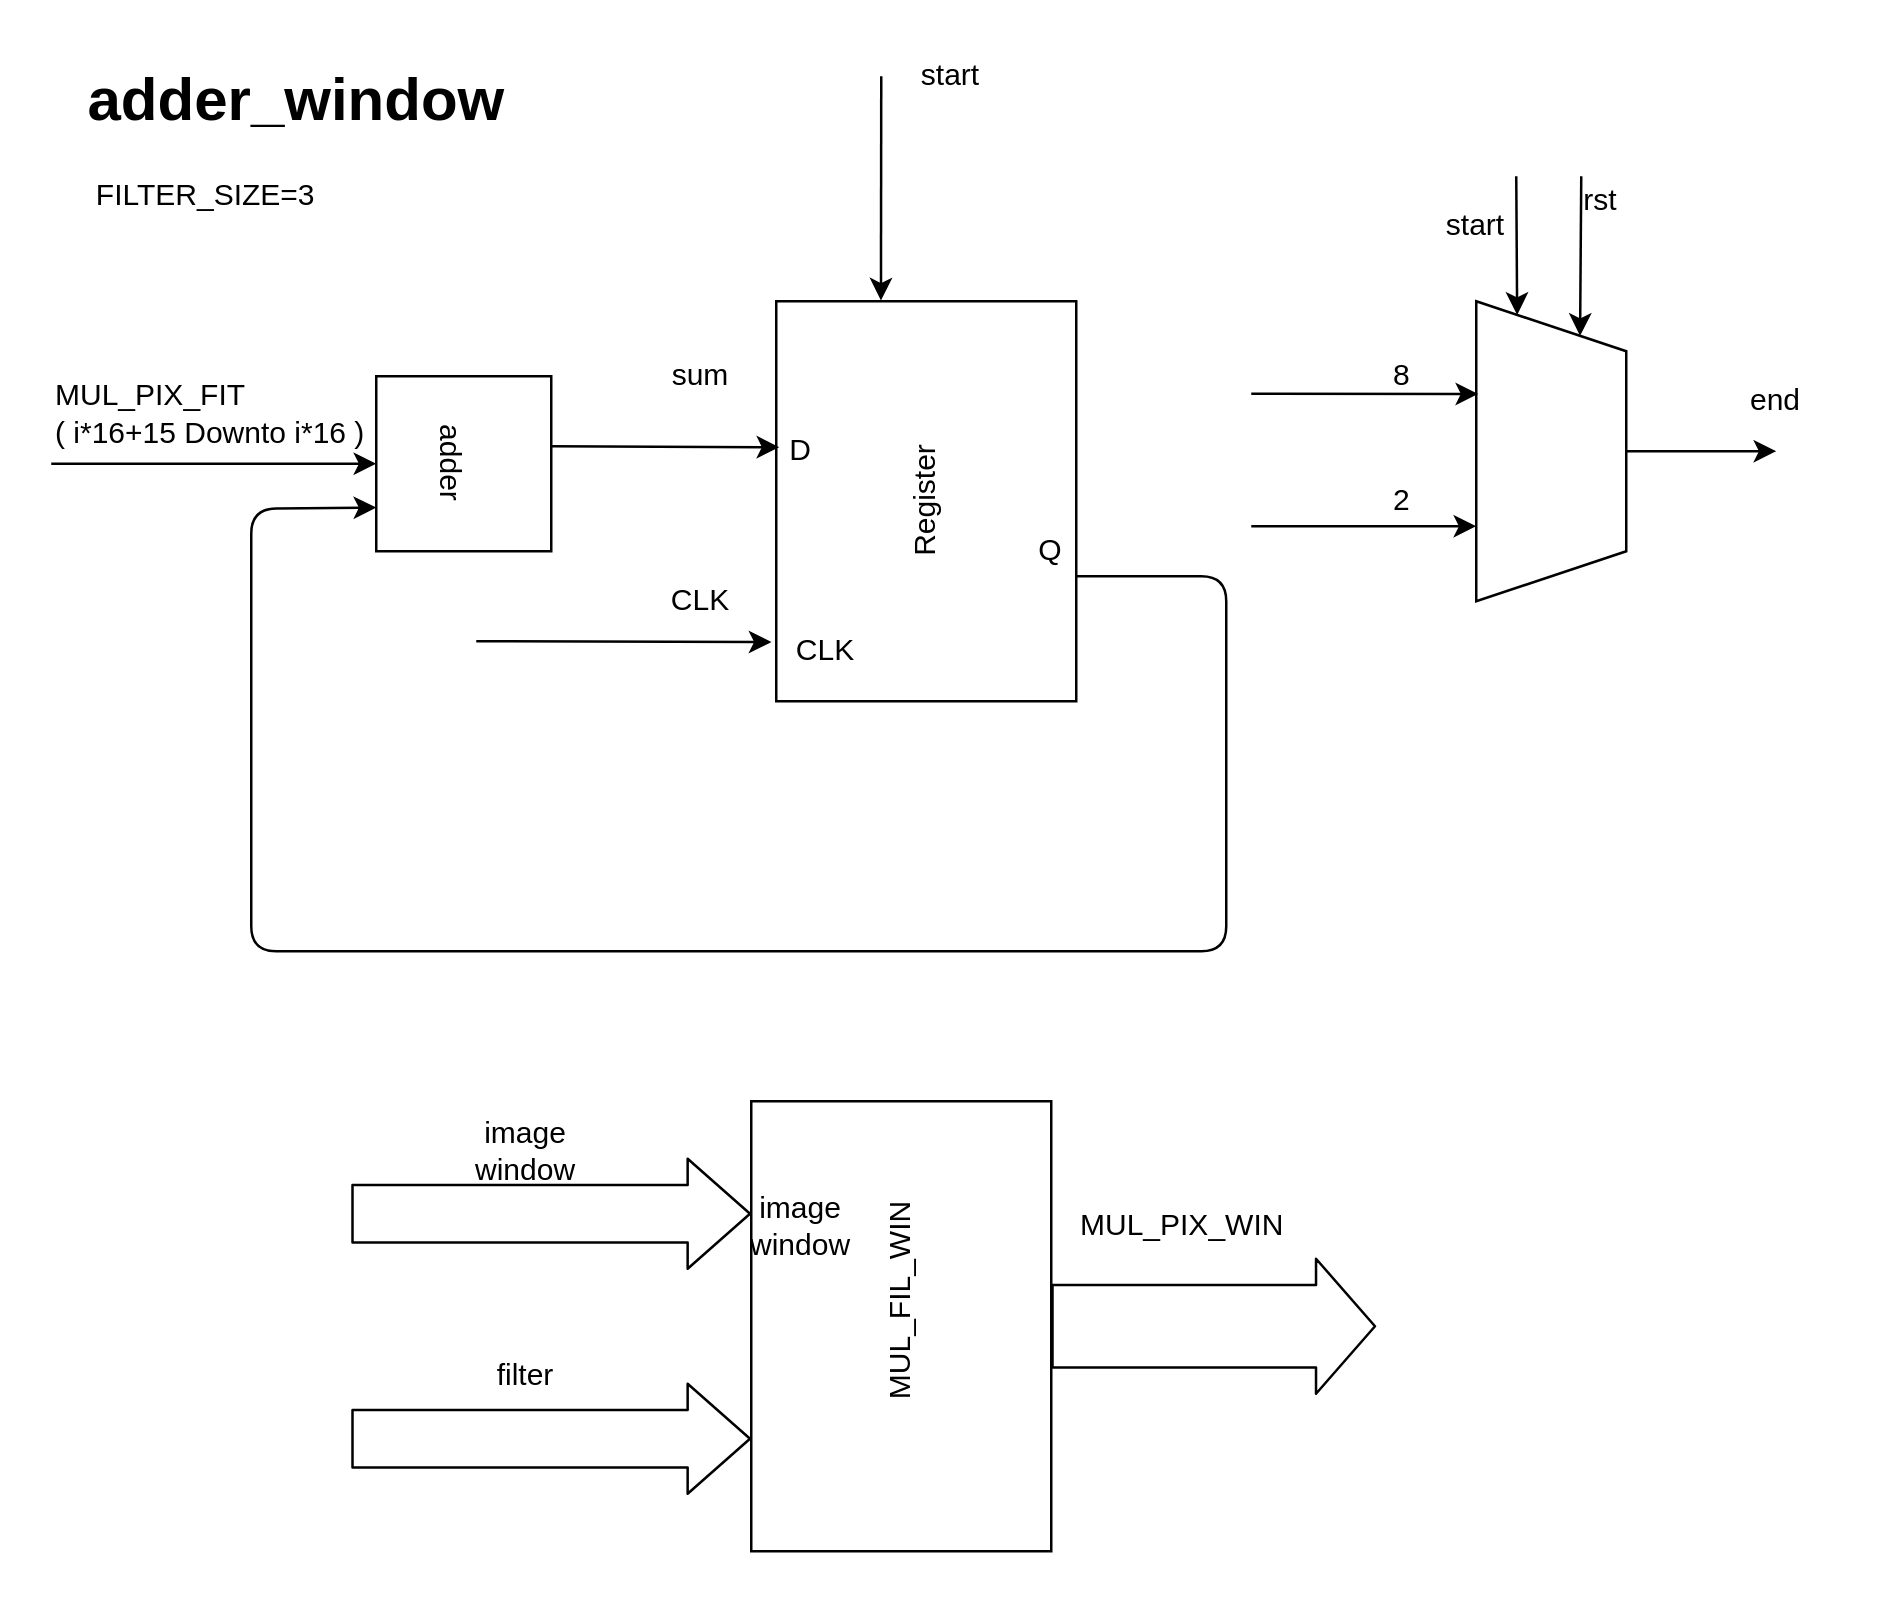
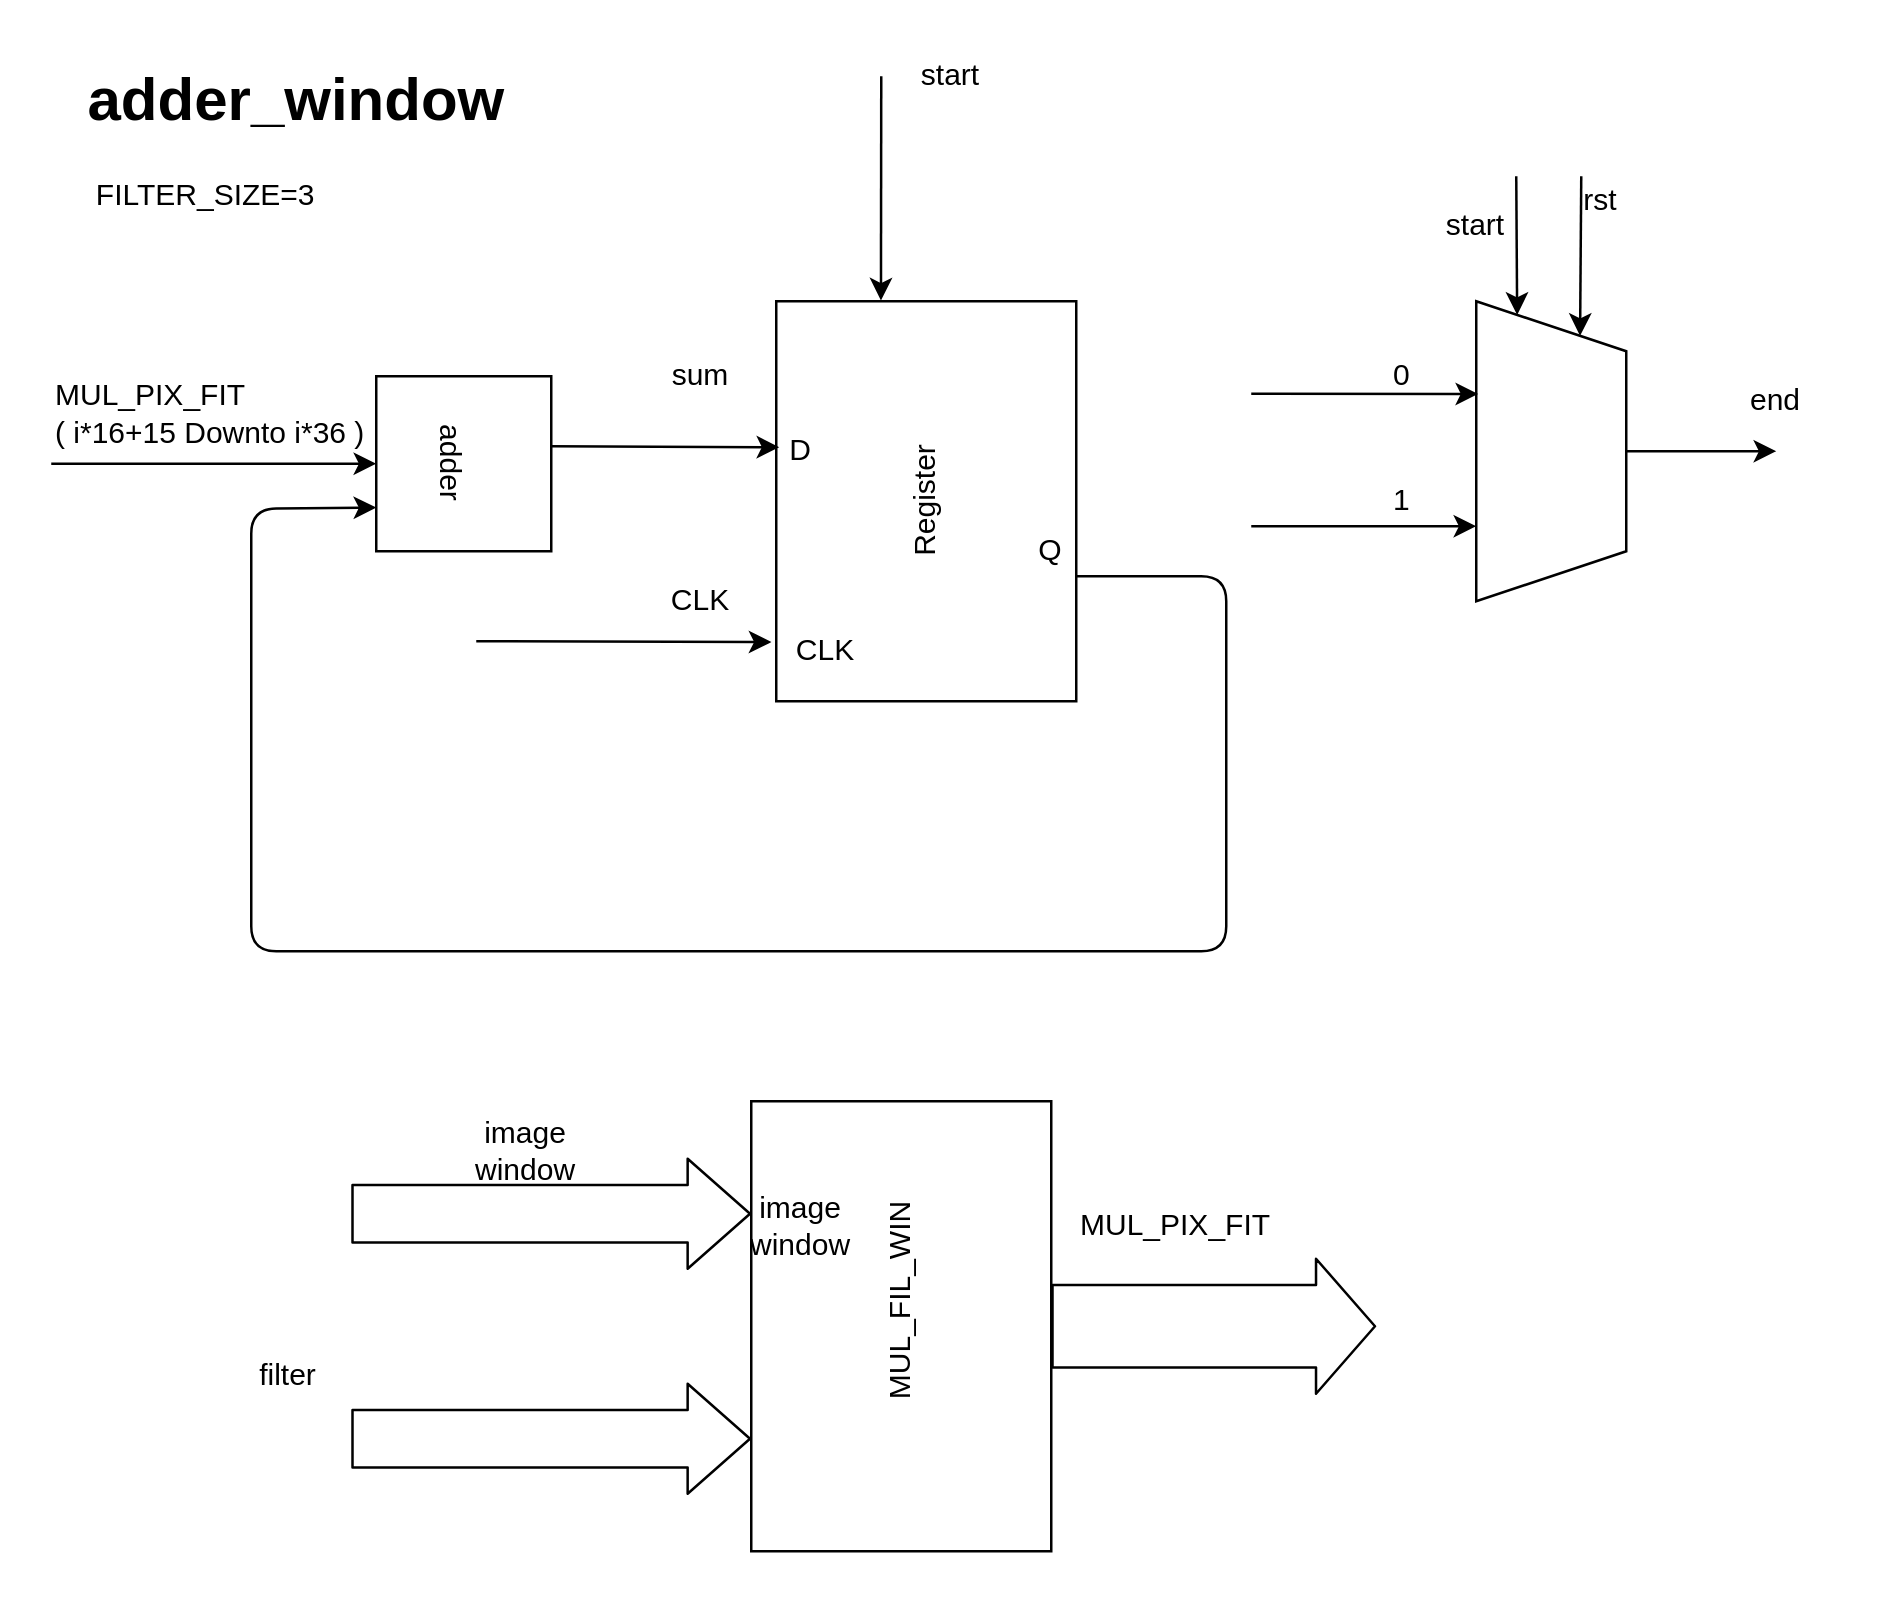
- <mxCell id="37" value="8" style="text;html=1;align=center;verticalAlign=middle;resizable=0;points=[];autosize=1;strokeColor=none;" vertex="1" parent="1"><mxGeometry x="550" y="140" width="20" height="20" as="geometry" /></mxCell>
+ <mxCell id="37" value="0" style="text;html=1;align=center;verticalAlign=middle;resizable=0;points=[];autosize=1;strokeColor=none;" vertex="1" parent="1"><mxGeometry x="550" y="140" width="20" height="20" as="geometry" /></mxCell>
- <mxCell id="13" value="MUL_PIX_FIT&lt;br&gt;( i*16+15 Downto i*16 )" style="text;html=1;strokeColor=none;fillColor=none;align=left;verticalAlign=middle;whiteSpace=wrap;rounded=0;" vertex="1" parent="1"><mxGeometry y="155" width="130" height="20" as="geometry" x="20" /></mxCell>
+ <mxCell id="13" value="MUL_PIX_FIT&lt;br&gt;( i*16+15 Downto i*36 )" style="text;html=1;strokeColor=none;fillColor=none;align=left;verticalAlign=middle;whiteSpace=wrap;rounded=0;" vertex="1" parent="1"><mxGeometry y="155" width="130" height="20" as="geometry" x="20" /></mxCell>
- <mxCell id="38" value="2" style="text;html=1;align=center;verticalAlign=middle;resizable=0;points=[];autosize=1;strokeColor=none;" vertex="1" parent="1"><mxGeometry x="550" y="190" width="20" height="20" as="geometry" /></mxCell>
+ <mxCell id="38" value="1" style="text;html=1;align=center;verticalAlign=middle;resizable=0;points=[];autosize=1;strokeColor=none;" vertex="1" parent="1"><mxGeometry x="550" y="190" width="20" height="20" as="geometry" /></mxCell>
- <mxCell id="25" value="MUL_PIX_WIN" style="text;html=1;strokeColor=none;fillColor=none;align=left;verticalAlign=middle;whiteSpace=wrap;rounded=0;" vertex="1" parent="1"><mxGeometry x="430" y="480" width="130" height="20" as="geometry" /></mxCell>
+ <mxCell id="25" value="MUL_PIX_FIT" style="text;html=1;strokeColor=none;fillColor=none;align=left;verticalAlign=middle;whiteSpace=wrap;rounded=0;" vertex="1" parent="1"><mxGeometry x="430" y="480" width="130" height="20" as="geometry" /></mxCell>
- <mxCell id="24" value="filter" style="text;html=1;strokeColor=none;fillColor=none;align=center;verticalAlign=middle;whiteSpace=wrap;rounded=0;" vertex="1" parent="1"><mxGeometry x="190" y="540" width="40" height="20" as="geometry" /></mxCell>
+ <mxCell id="24" value="filter" style="text;html=1;strokeColor=none;fillColor=none;align=center;verticalAlign=middle;whiteSpace=wrap;rounded=0;" vertex="1" parent="1"><mxGeometry x="95" y="540" width="40" height="20" as="geometry" /></mxCell>
